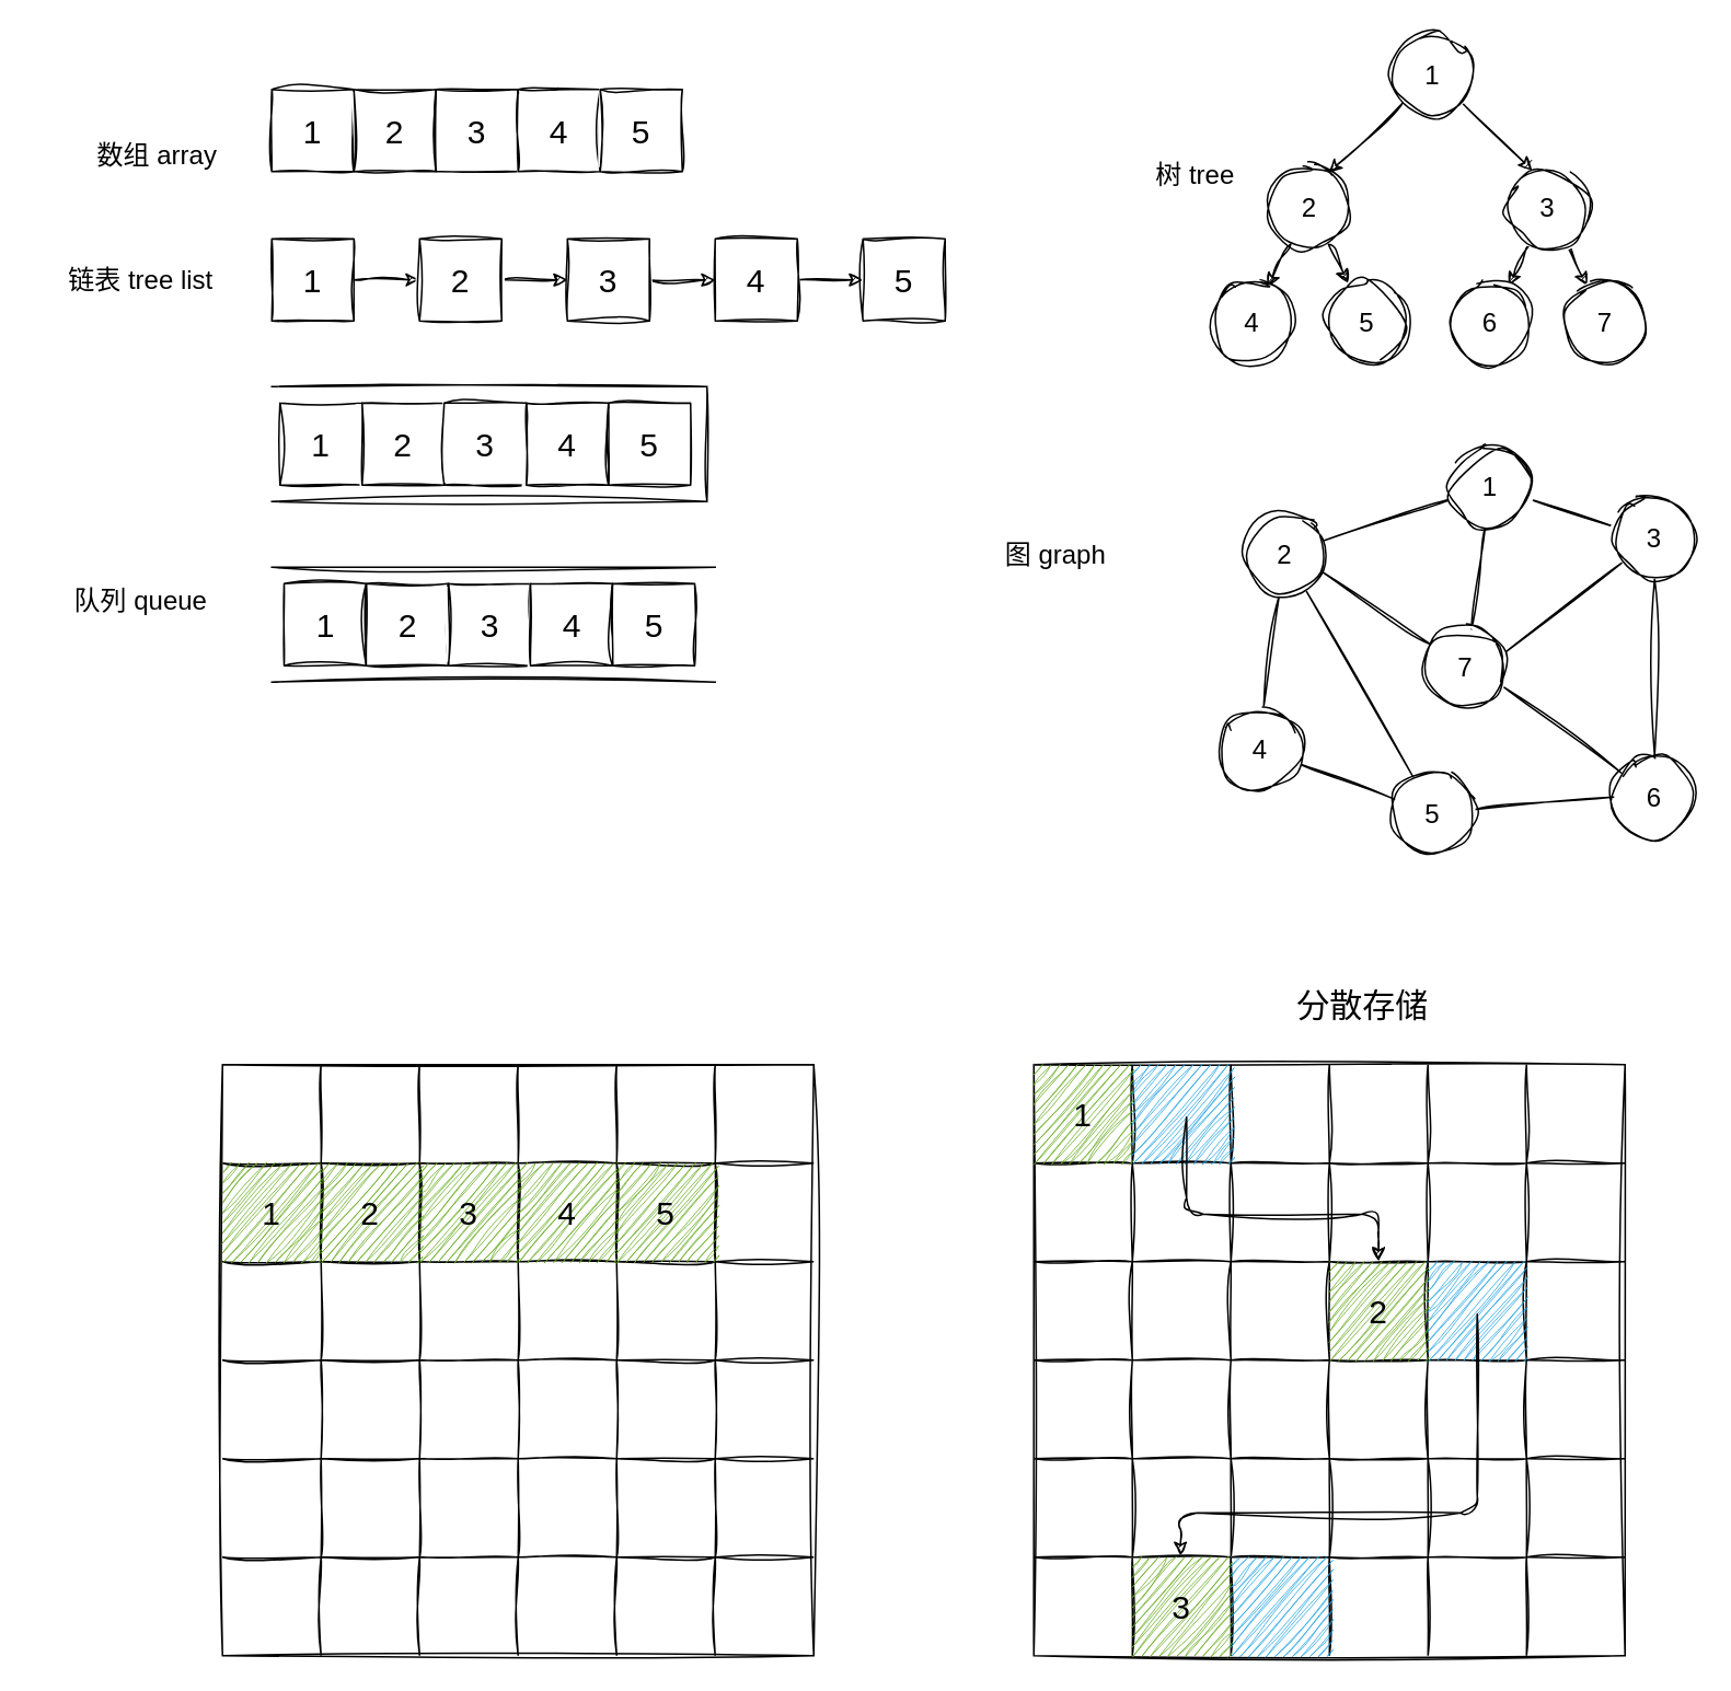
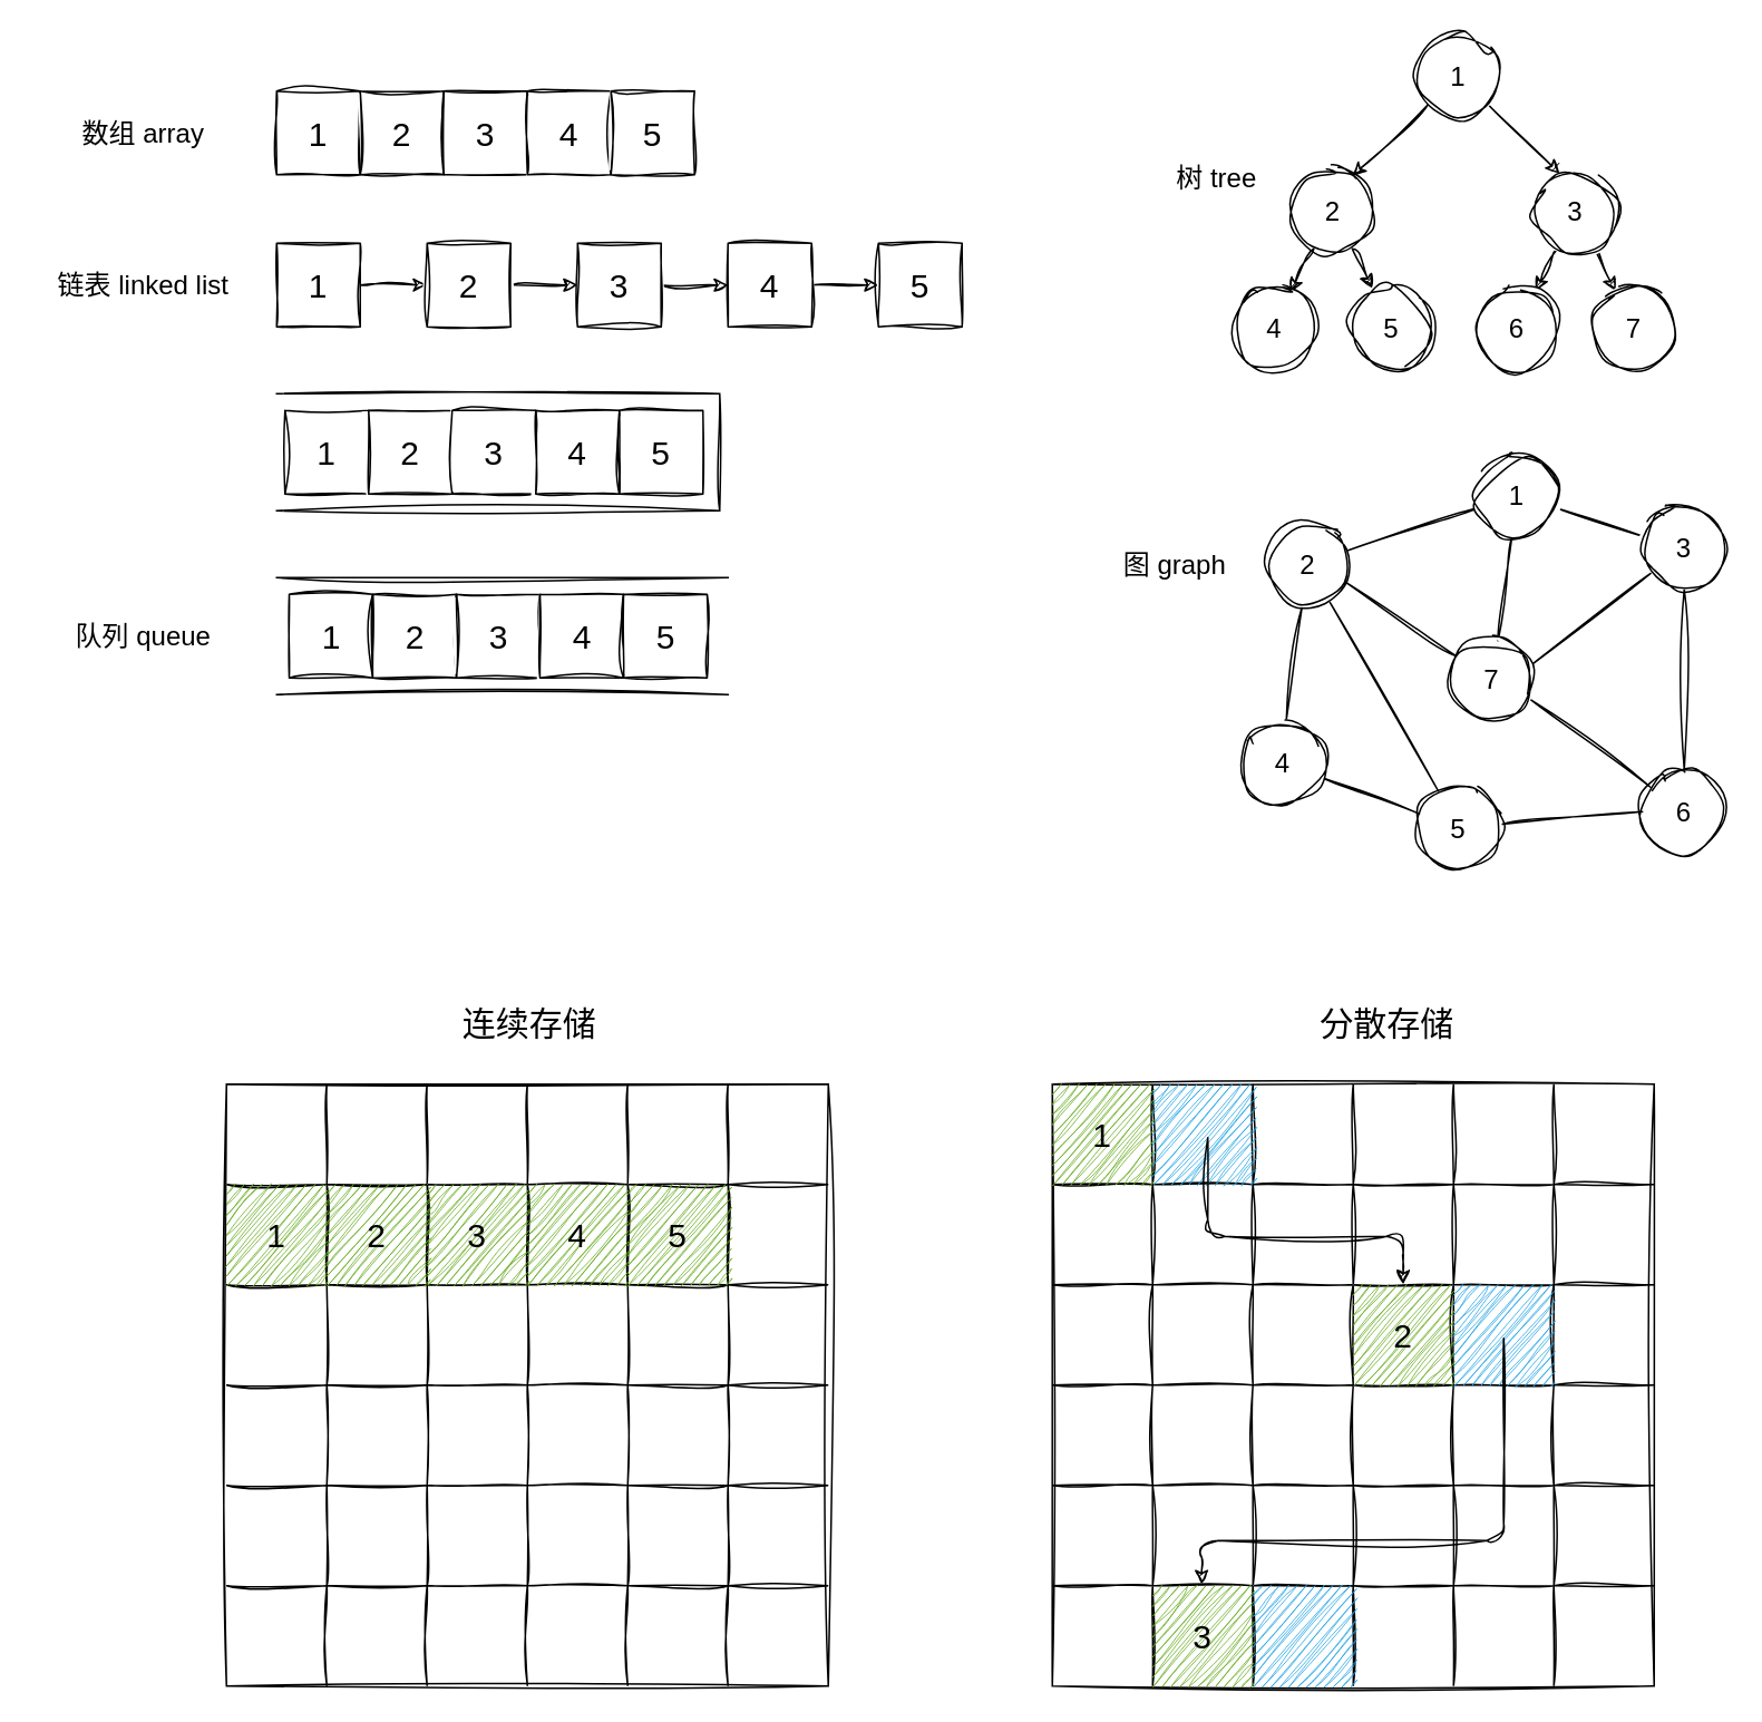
- <mxCell id="28" value="数组 array" style="text;html=1;align=center;verticalAlign=middle;resizable=0;points=[];autosize=1;strokeColor=none;fillColor=none;fontSize=16;sketch=1;curveFitting=1;jiggle=2;" parent="1" vertex="1"><mxGeometry x="45" y="79" width="100" height="30" as="geometry" /></mxCell>
+ <mxCell id="28" value="数组 array" style="text;html=1;align=center;verticalAlign=middle;resizable=0;points=[];autosize=1;strokeColor=none;fillColor=none;fontSize=16;sketch=1;curveFitting=1;jiggle=2;" parent="1" vertex="1"><mxGeometry x="35" y="64" width="100" height="30" as="geometry" /></mxCell>
- <mxCell id="29" value="链表 tree list" style="text;html=1;align=center;verticalAlign=middle;resizable=0;points=[];autosize=1;strokeColor=none;fillColor=none;fontSize=16;sketch=1;curveFitting=1;jiggle=2;" parent="1" vertex="1"><mxGeometry x="20" y="155" width="130" height="30" as="geometry" /></mxCell>
+ <mxCell id="29" value="链表 linked list" style="text;html=1;align=center;verticalAlign=middle;resizable=0;points=[];autosize=1;strokeColor=none;fillColor=none;fontSize=16;sketch=1;curveFitting=1;jiggle=2;" parent="1" vertex="1"><mxGeometry x="20" y="155" width="130" height="30" as="geometry" /></mxCell>
- <mxCell id="63" value="图 graph" style="text;html=1;align=center;verticalAlign=middle;resizable=0;points=[];autosize=1;strokeColor=none;fillColor=none;fontSize=16;sketch=1;curveFitting=1;jiggle=2;" parent="1" vertex="1"><mxGeometry x="602" y="322" width="80" height="30" as="geometry" /></mxCell>
+ <mxCell id="63" value="图 graph" style="text;html=1;align=center;verticalAlign=middle;resizable=0;points=[];autosize=1;strokeColor=none;fillColor=none;fontSize=16;sketch=1;curveFitting=1;jiggle=2;" parent="1" vertex="1"><mxGeometry x="662" y="322" width="80" height="30" as="geometry" /></mxCell>
- <mxCell id="30" value="队列 queue" style="text;html=1;align=center;verticalAlign=middle;resizable=0;points=[];autosize=1;strokeColor=none;fillColor=none;fontSize=16;sketch=1;curveFitting=1;jiggle=2;" parent="1" vertex="1"><mxGeometry x="35" y="350" width="100" height="30" as="geometry" /></mxCell>
+ <mxCell id="30" value="队列 queue" style="text;html=1;align=center;verticalAlign=middle;resizable=0;points=[];autosize=1;strokeColor=none;fillColor=none;fontSize=16;sketch=1;curveFitting=1;jiggle=2;" parent="1" vertex="1"><mxGeometry x="35" y="365" width="100" height="30" as="geometry" /></mxCell>
+ <mxCell id="107" value="连续存储" style="text;html=1;align=center;verticalAlign=middle;resizable=0;points=[];autosize=1;strokeColor=none;fillColor=none;fontSize=20;fontFamily=Helvetica;fontColor=#000000;sketch=1;hachureGap=4;jiggle=2;curveFitting=1;fontSource=https%3A%2F%2Ffonts.googleapis.com%2Fcss%3Ffamily%3DArchitects%2BDaughter;" parent="1" vertex="1"><mxGeometry x="267" y="593" width="98" height="36" as="geometry" /></mxCell>
